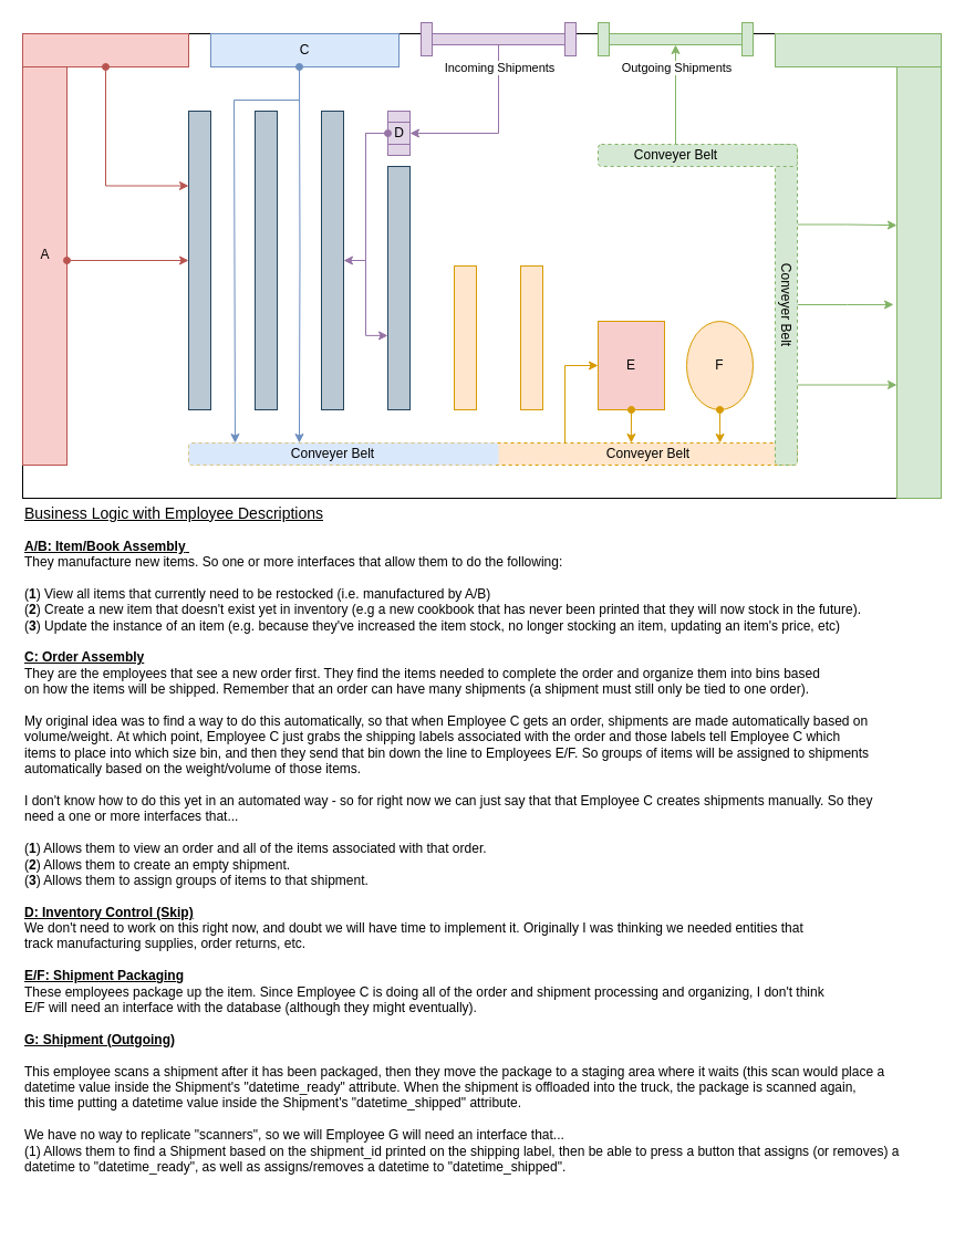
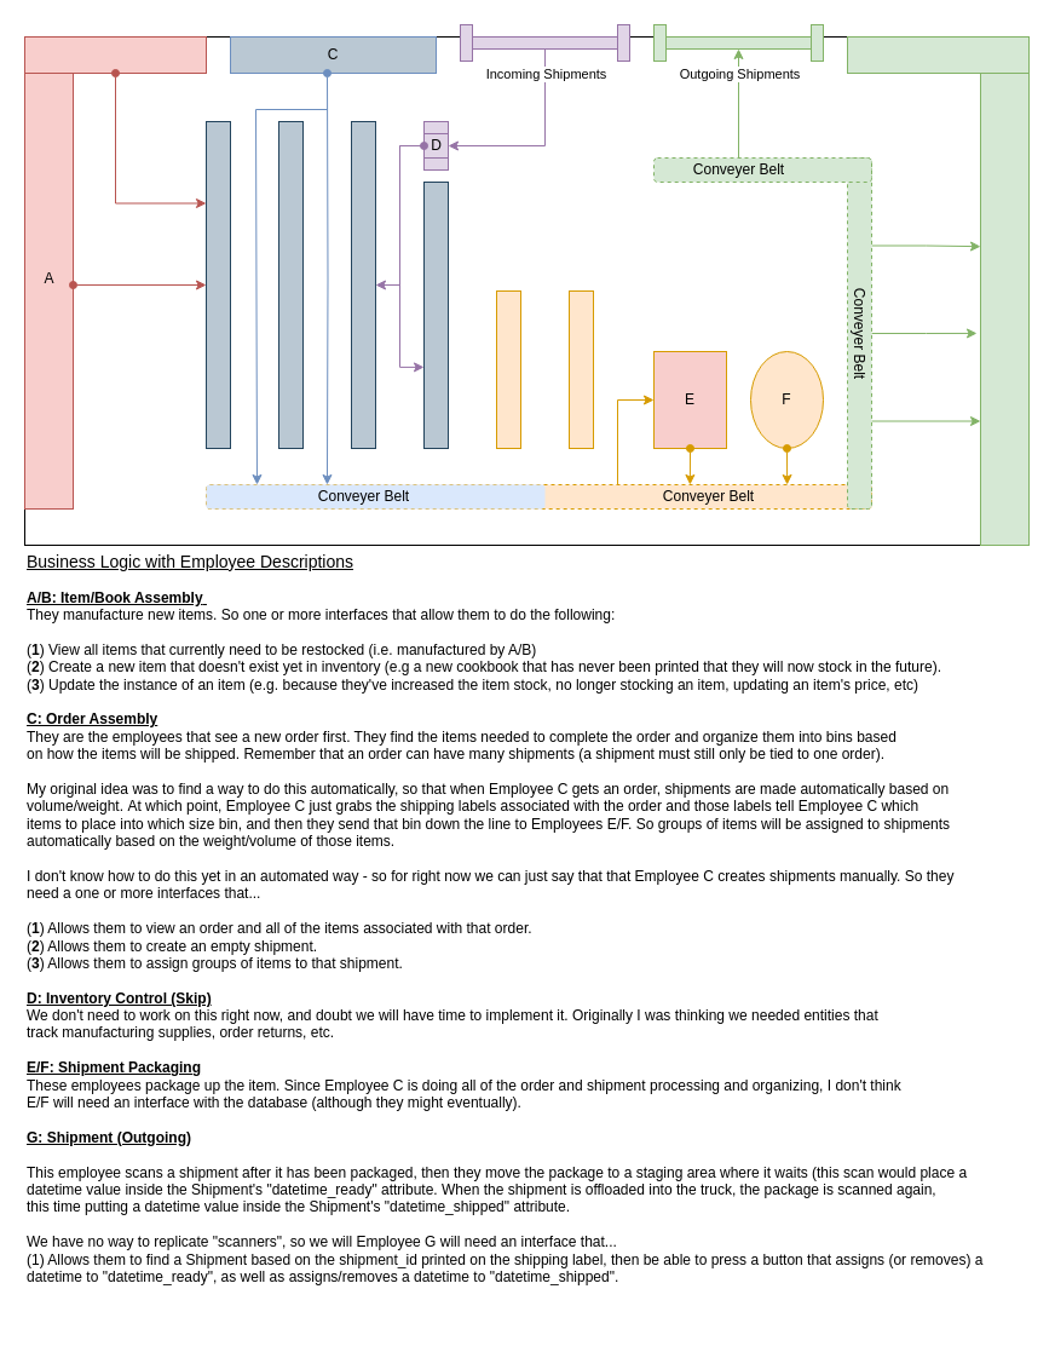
- <mxCell id="7" value="C" style="rounded=0;whiteSpace=wrap;html=1;fillColor=#dae8fc;strokeColor=#6c8ebf;" parent="1" vertex="1"><mxGeometry x="190" y="30" width="170" height="30" as="geometry" /></mxCell>
+ <mxCell id="7" value="C" style="rounded=0;whiteSpace=wrap;html=1;fillColor=#bac8d3;strokeColor=#6c8ebf;" parent="1" vertex="1"><mxGeometry x="190" y="30" width="170" height="30" as="geometry" /></mxCell>
